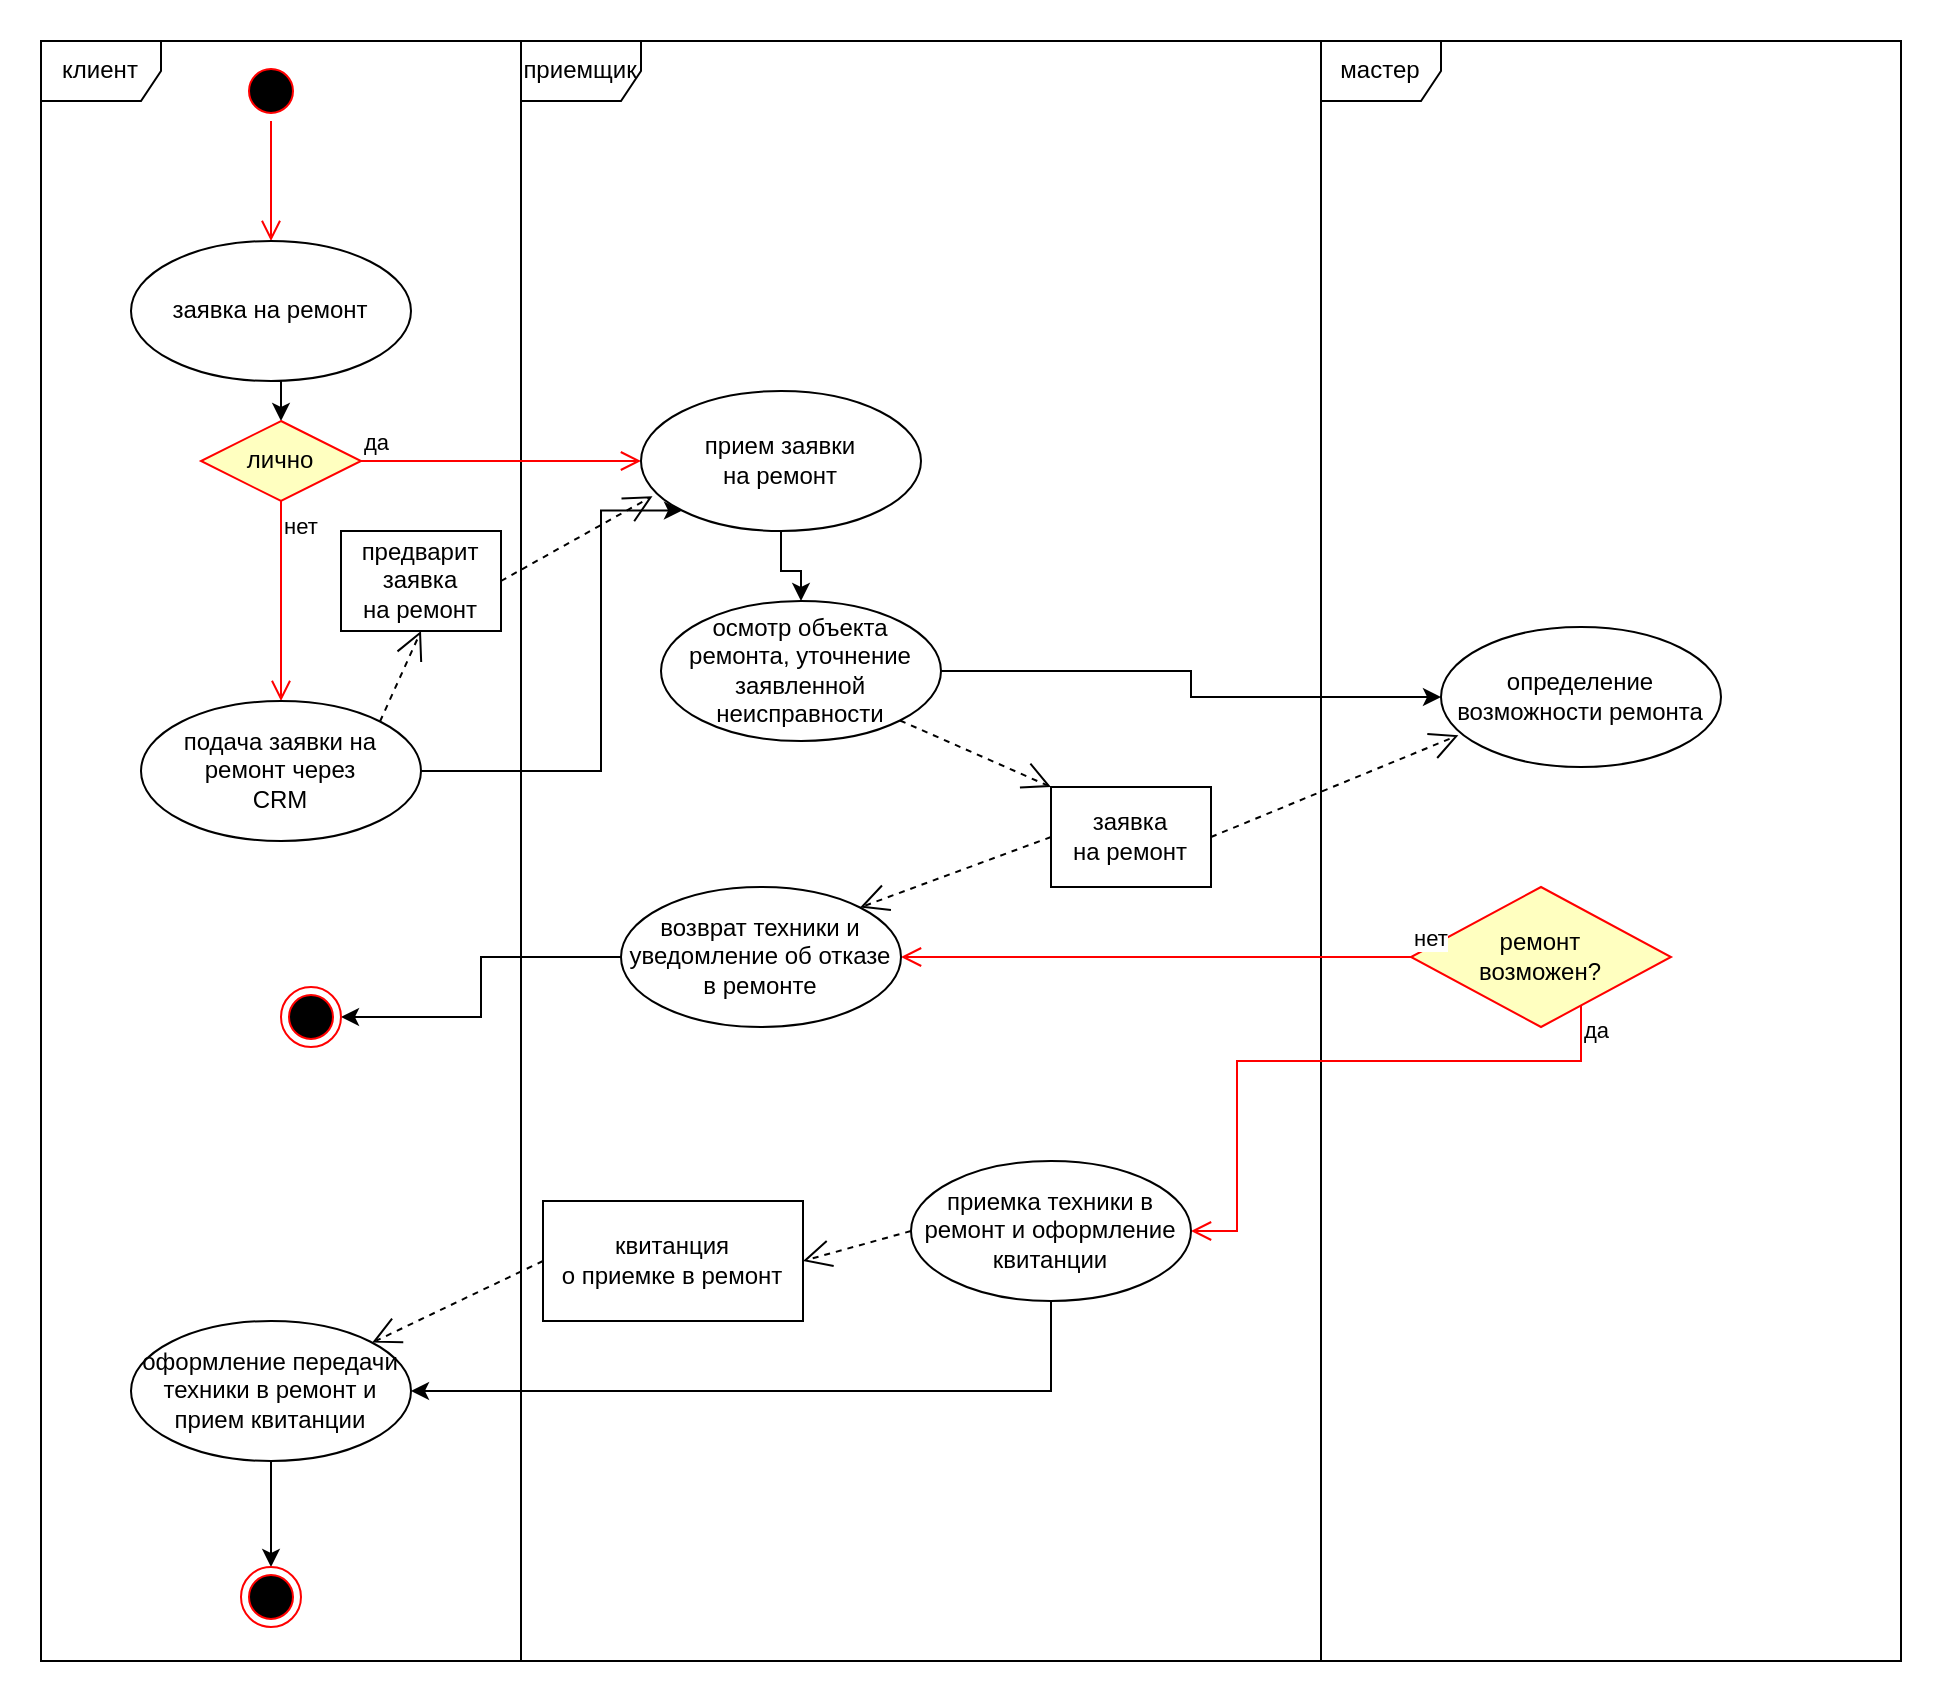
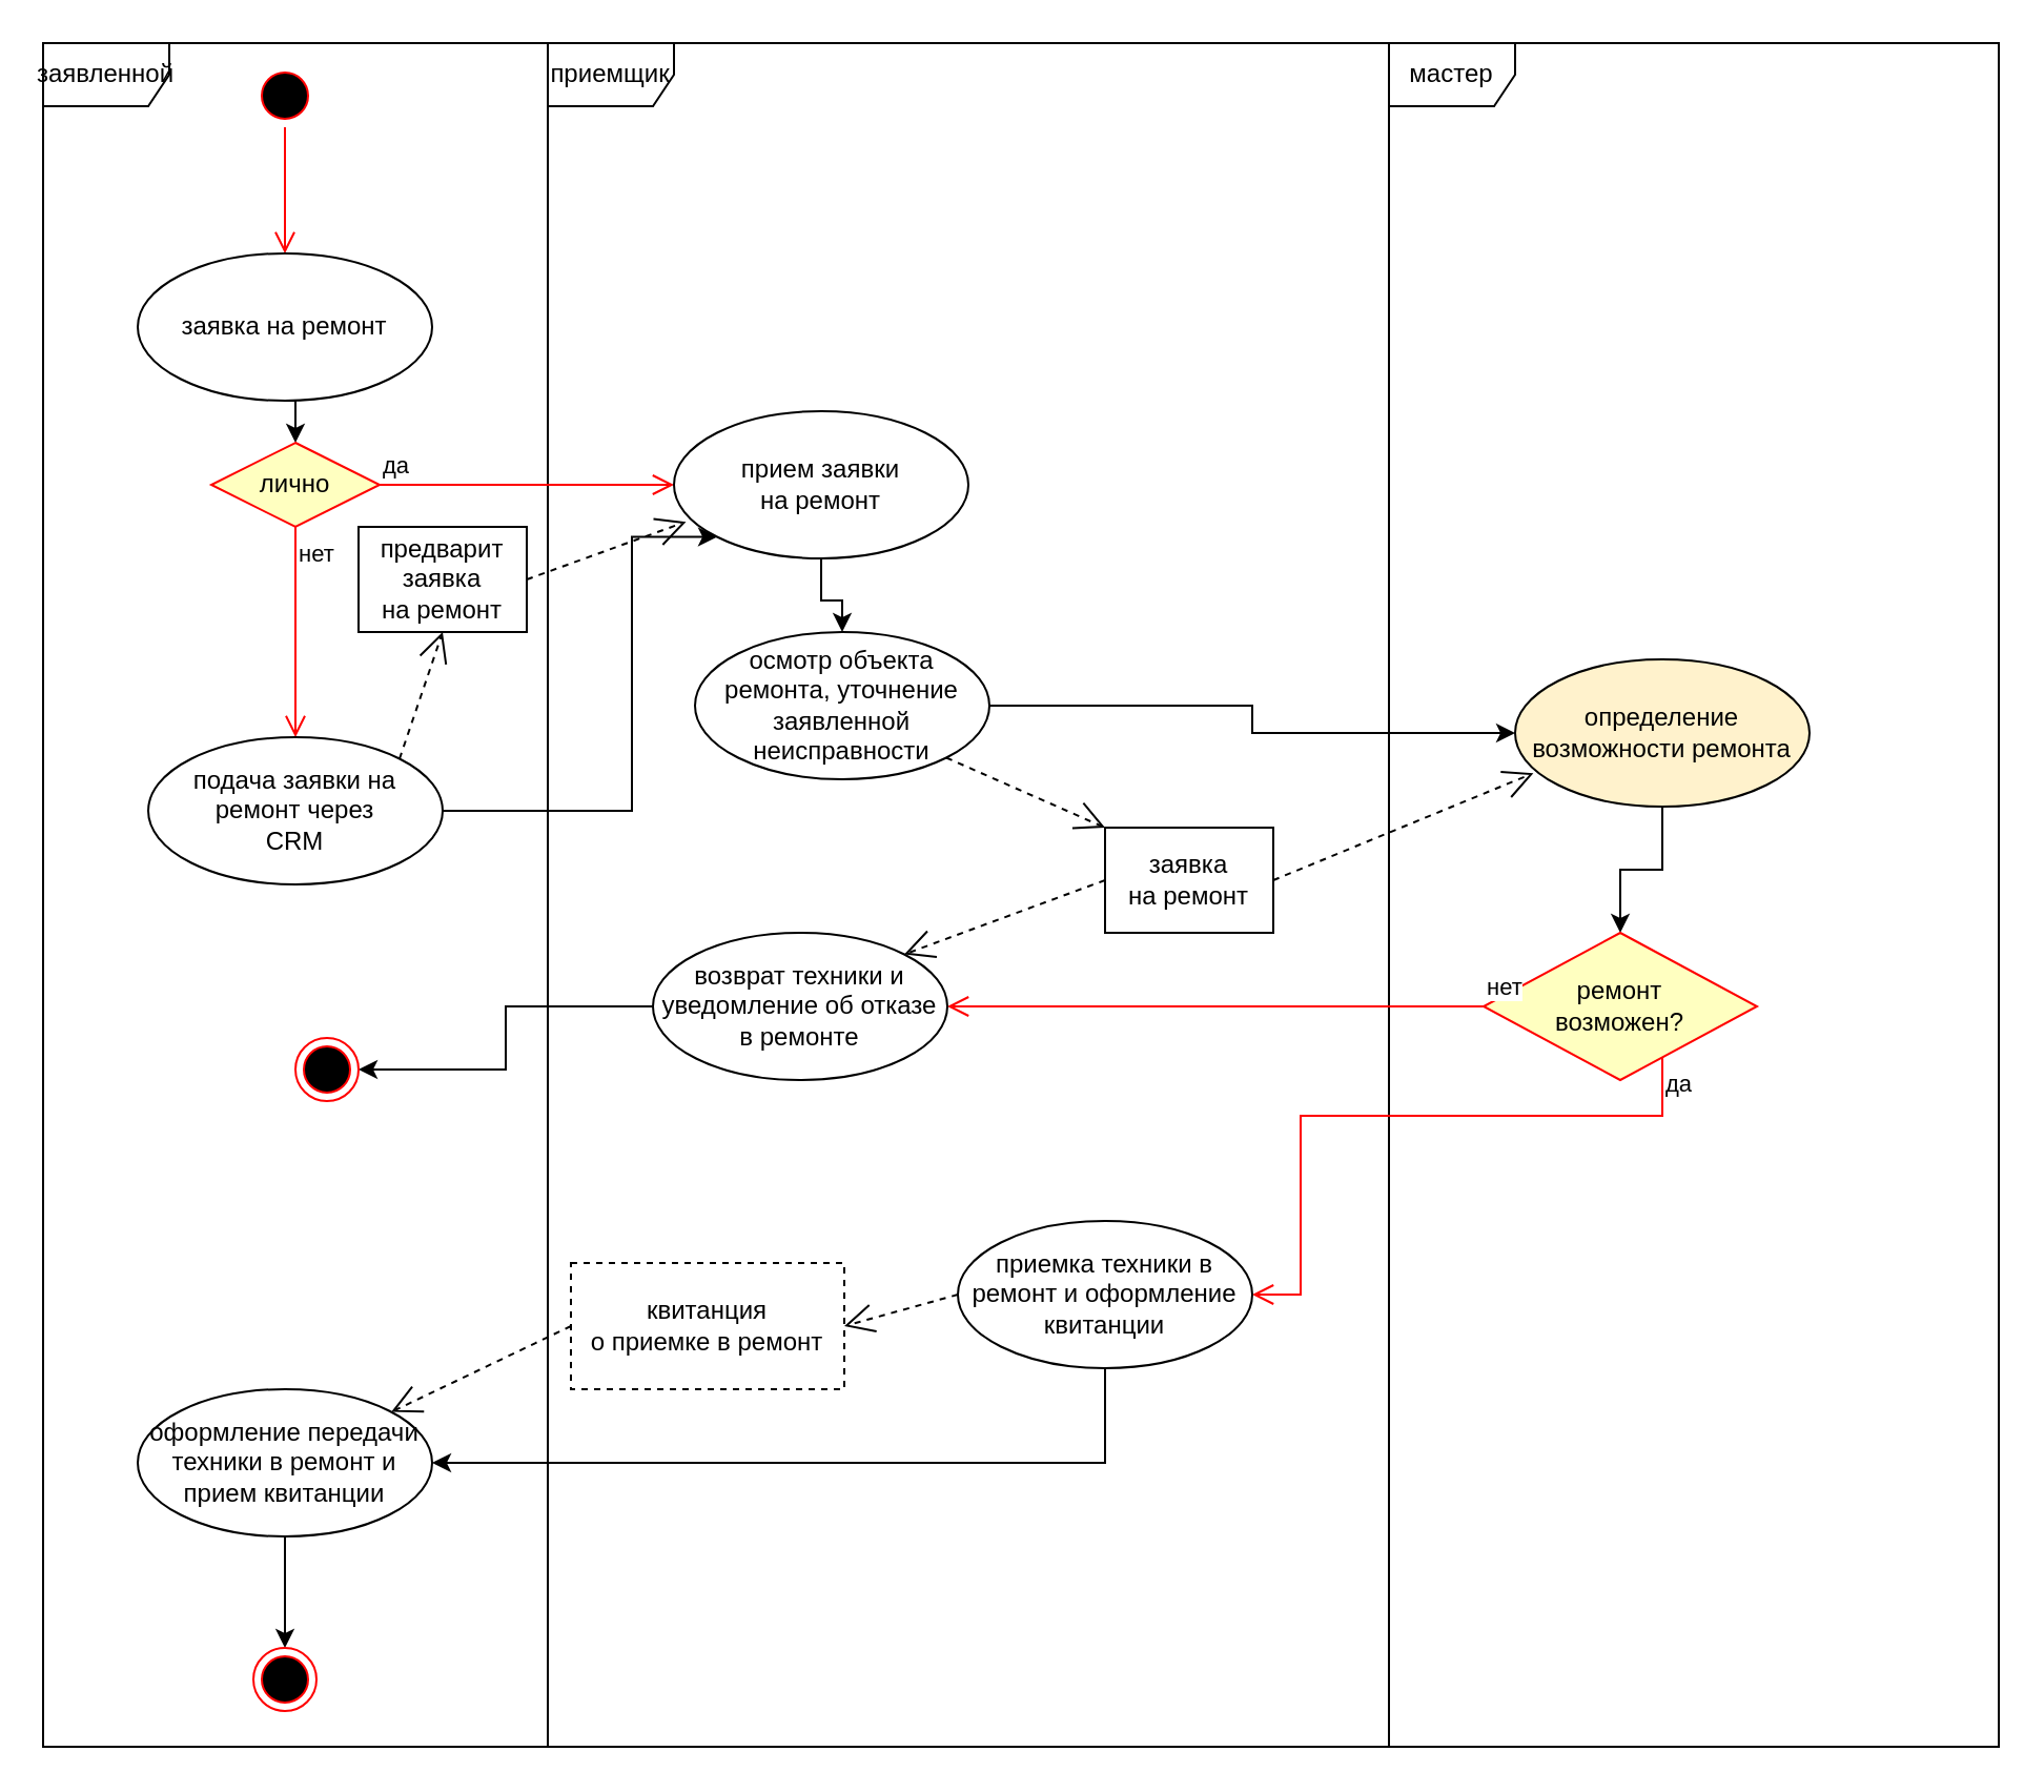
- <mxCell id="2" value="клиент" style="shape=umlFrame;whiteSpace=wrap;html=1;pointerEvents=0;" vertex="1" parent="1"><mxGeometry x="20" y="20" width="240" height="810" as="geometry" /></mxCell>
+ <mxCell id="2" value="заявленной" style="shape=umlFrame;whiteSpace=wrap;html=1;pointerEvents=0;" vertex="1" parent="1"><mxGeometry x="20" y="20" width="240" height="810" as="geometry" /></mxCell>
- <mxCell id="16" value="предварит&lt;br&gt;заявка&lt;br&gt;на ремонт" style="html=1;whiteSpace=wrap;" vertex="1" parent="1"><mxGeometry x="170" y="265" width="80" height="50" as="geometry" /></mxCell>
+ <mxCell id="16" value="предварит&lt;br&gt;заявка&lt;br&gt;на ремонт" style="html=1;whiteSpace=wrap;" vertex="1" parent="1"><mxGeometry x="170" y="250" width="80" height="50" as="geometry" /></mxCell>
- <mxCell id="24" value="определение возможности ремонта" style="ellipse;whiteSpace=wrap;html=1;" vertex="1" parent="1"><mxGeometry x="720" y="313" width="140" height="70" as="geometry" /></mxCell>
+ <mxCell id="24" value="определение возможности ремонта" style="ellipse;whiteSpace=wrap;html=1;fillColor=#fff2cc;" vertex="1" parent="1"><mxGeometry x="720" y="313" width="140" height="70" as="geometry" /></mxCell>
+ <mxCell id="23" style="edgeStyle=orthogonalEdgeStyle;rounded=0;orthogonalLoop=1;jettySize=auto;html=1;entryX=0.5;entryY=0;entryDx=0;entryDy=0;" edge="1" parent="1" source="24" target="26"><mxGeometry relative="1" as="geometry" /></mxCell>
- <mxCell id="35" value="квитанция&lt;br&gt;о приемке в ремонт" style="html=1;whiteSpace=wrap;" vertex="1" parent="1"><mxGeometry x="271" y="600" width="130" height="60" as="geometry" /></mxCell>
+ <mxCell id="35" value="квитанция&lt;br&gt;о приемке в ремонт" style="html=1;whiteSpace=wrap;dashed=1;" vertex="1" parent="1"><mxGeometry x="271" y="600" width="130" height="60" as="geometry" /></mxCell>
